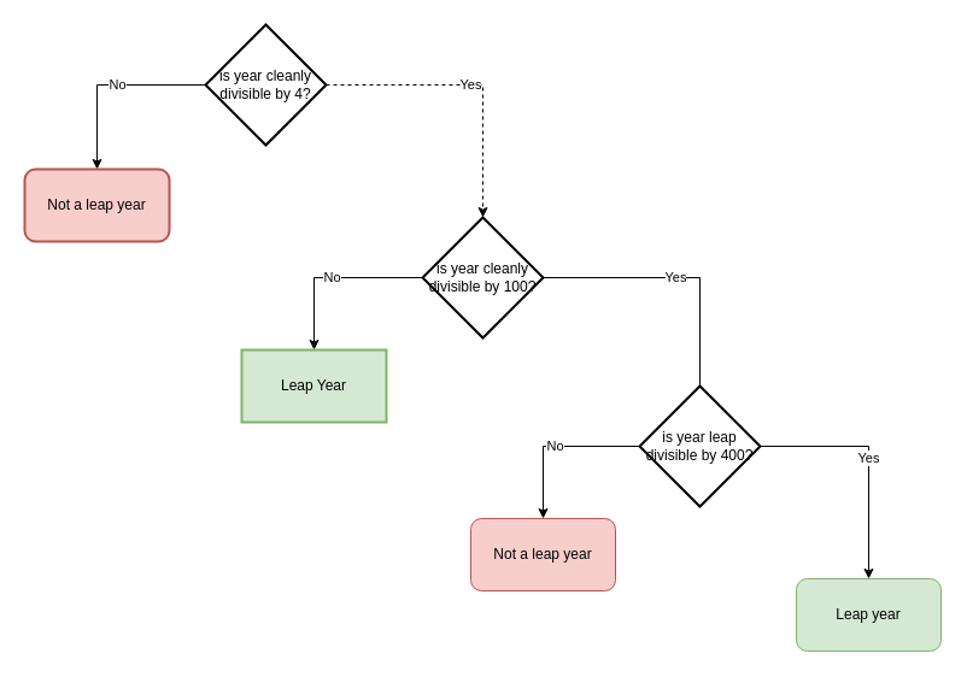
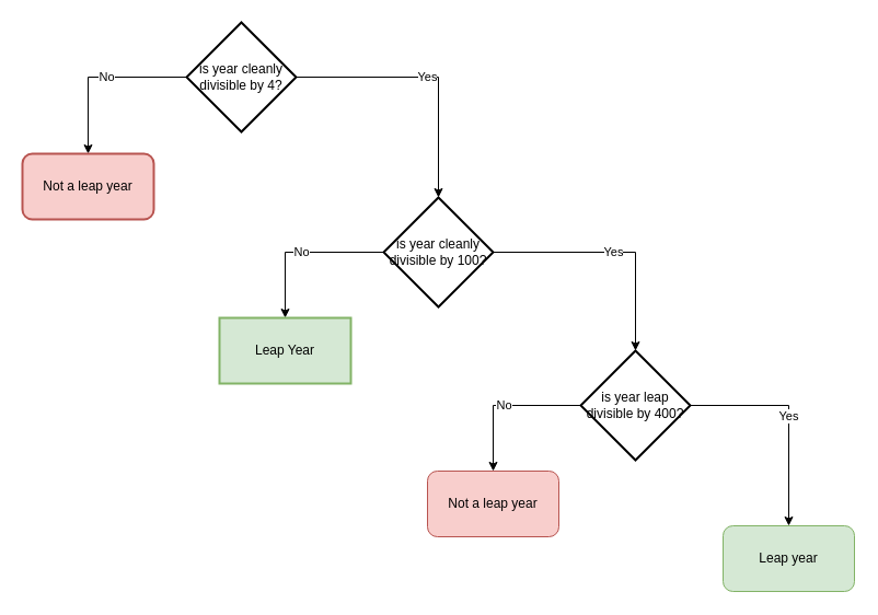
- <mxCell id="2" value="Yes" style="edgeStyle=orthogonalEdgeStyle;rounded=0;orthogonalLoop=1;jettySize=auto;html=1;dashed=1;" edge="1" parent="1" source="4" target="7"><mxGeometry relative="1" as="geometry" /></mxCell>
+ <mxCell id="2" value="Yes" style="edgeStyle=orthogonalEdgeStyle;rounded=0;orthogonalLoop=1;jettySize=auto;html=1;" edge="1" parent="1" source="4" target="7"><mxGeometry relative="1" as="geometry" /></mxCell>
- <mxCell id="6" value="Yes" style="edgeStyle=orthogonalEdgeStyle;rounded=0;orthogonalLoop=1;jettySize=auto;html=1;endArrow=none;" edge="1" parent="1" source="7" target="12"><mxGeometry relative="1" as="geometry" /></mxCell>
+ <mxCell id="6" value="Yes" style="edgeStyle=orthogonalEdgeStyle;rounded=0;orthogonalLoop=1;jettySize=auto;html=1;" edge="1" parent="1" source="7" target="12"><mxGeometry relative="1" as="geometry" /></mxCell>
